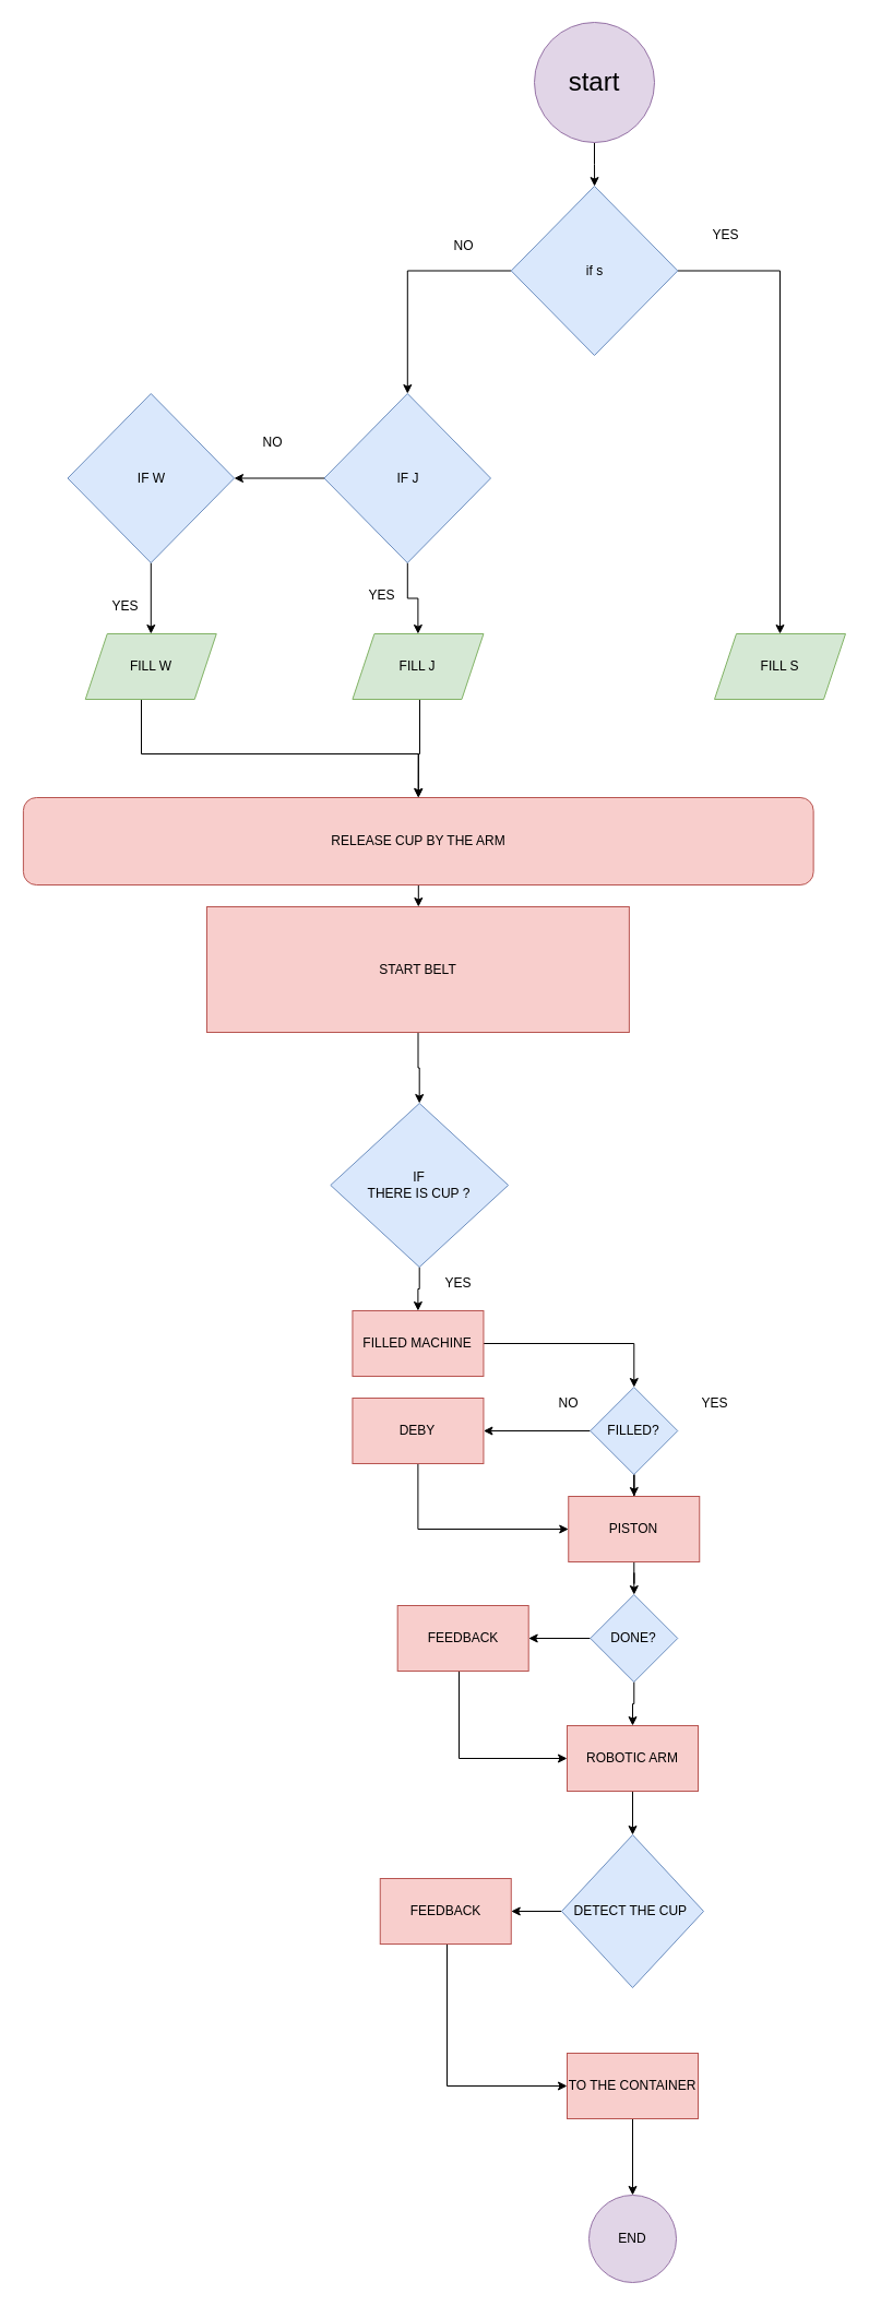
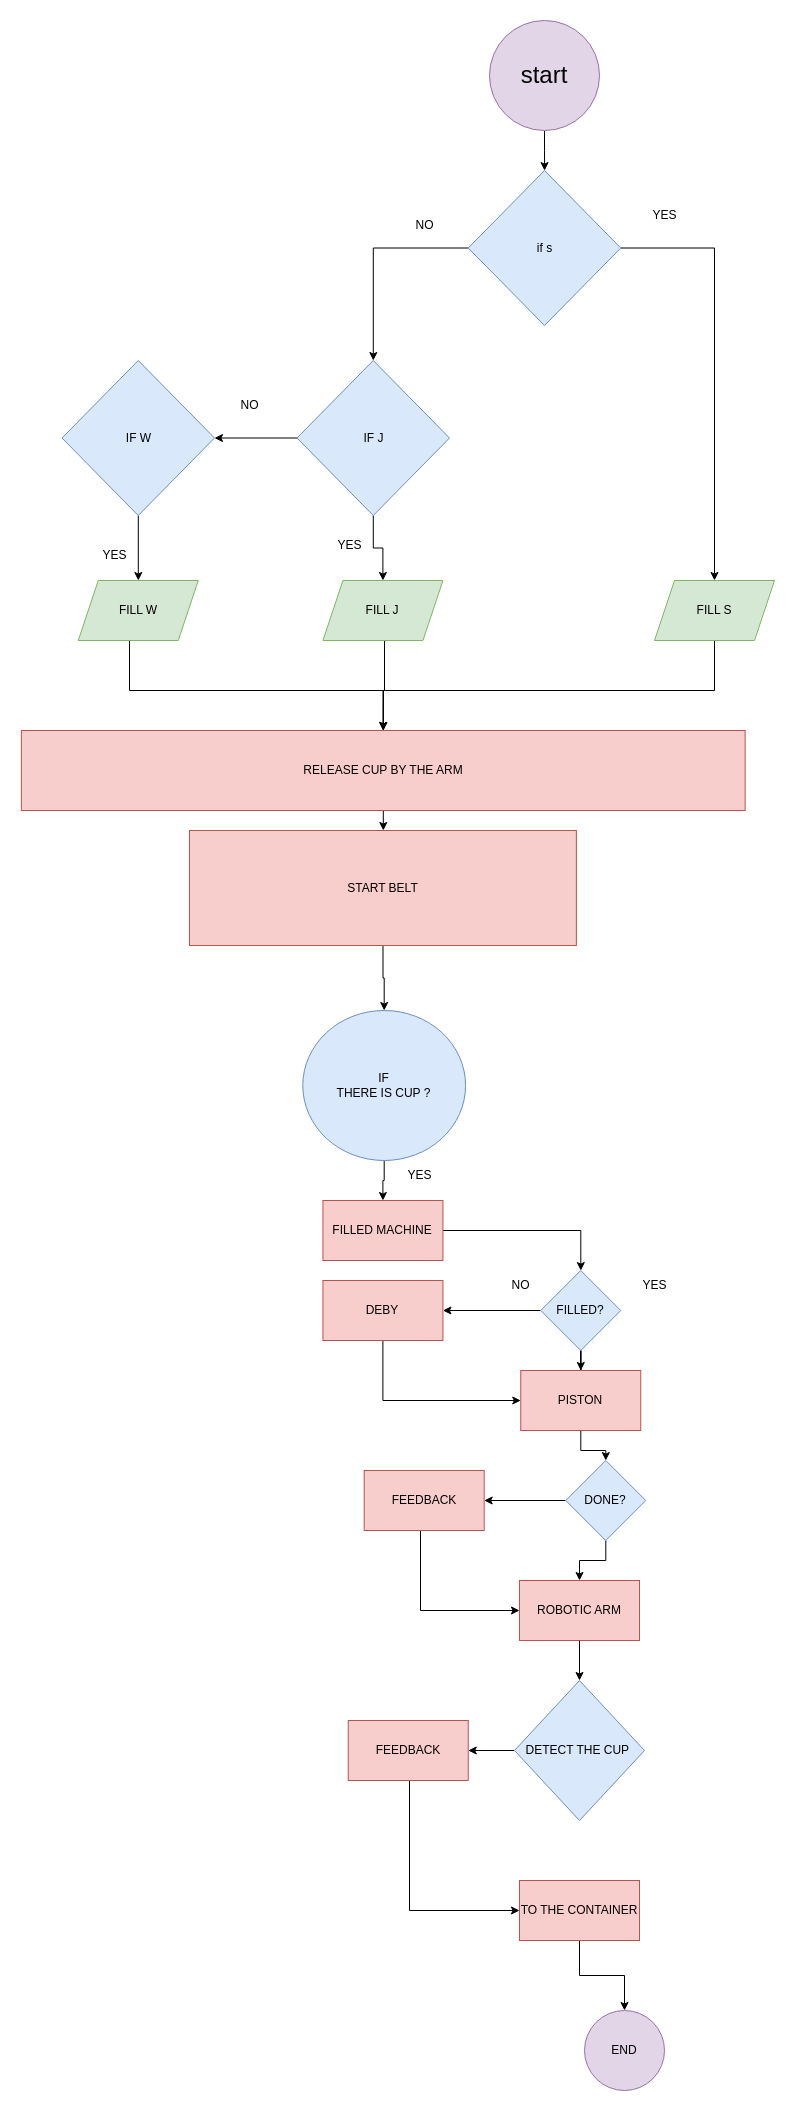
+ <mxCell id="7" style="edgeStyle=orthogonalEdgeStyle;rounded=0;orthogonalLoop=1;jettySize=auto;html=1;entryX=0.5;entryY=0;entryDx=0;entryDy=0;" parent="1" source="8" target="19" edge="1"><mxGeometry relative="1" as="geometry"><Array as="points"><mxPoint x="714" y="690" /><mxPoint x="383" y="690" /></Array></mxGeometry></mxCell>
- <mxCell id="19" value="RELEASE CUP BY THE ARM " style="whiteSpace=wrap;html=1;fillColor=#f8cecc;strokeColor=#b85450;rounded=1;" parent="1" vertex="1"><mxGeometry x="20.88" y="730" width="723.75" height="80" as="geometry" /></mxCell>
+ <mxCell id="19" value="RELEASE CUP BY THE ARM " style="rounded=0;whiteSpace=wrap;html=1;fillColor=#f8cecc;strokeColor=#b85450;" parent="1" vertex="1"><mxGeometry x="20.88" y="730" width="723.75" height="80" as="geometry" /></mxCell>
- <mxCell id="23" value="&lt;div&gt;IF&lt;/div&gt;&lt;div&gt;THERE IS CUP ?&lt;/div&gt;" style="rhombus;whiteSpace=wrap;html=1;rounded=0;fillColor=#dae8fc;strokeColor=#6c8ebf;" parent="1" vertex="1"><mxGeometry x="302.29" y="1010" width="162.8" height="150" as="geometry" /></mxCell>
+ <mxCell id="23" value="&lt;div&gt;IF&lt;/div&gt;&lt;div&gt;THERE IS CUP ?&lt;/div&gt;" style="ellipse;whiteSpace=wrap;html=1;fillColor=#dae8fc;strokeColor=#6c8ebf;" parent="1" vertex="1"><mxGeometry x="302.29" y="1010" width="162.8" height="150" as="geometry" /></mxCell>
- <mxCell id="43" value="DONE?" style="rhombus;whiteSpace=wrap;html=1;rounded=0;fillColor=#dae8fc;strokeColor=#6c8ebf;" parent="1" vertex="1"><mxGeometry x="540.25" y="1460" width="80" height="80" as="geometry" /></mxCell>
+ <mxCell id="43" value="DONE?" style="rhombus;whiteSpace=wrap;html=1;rounded=0;fillColor=#dae8fc;strokeColor=#6c8ebf;" parent="1" vertex="1"><mxGeometry x="565.25" y="1460" width="80" height="80" as="geometry" /></mxCell>
- <mxCell id="54" value="END" style="ellipse;whiteSpace=wrap;html=1;rounded=0;fillColor=#e1d5e7;strokeColor=#9673a6;" parent="1" vertex="1"><mxGeometry x="539" y="2010" width="80" height="80" as="geometry" /></mxCell>
+ <mxCell id="54" value="END" style="ellipse;whiteSpace=wrap;html=1;rounded=0;fillColor=#e1d5e7;strokeColor=#9673a6;" parent="1" vertex="1"><mxGeometry x="584" y="2010" width="80" height="80" as="geometry" /></mxCell>
